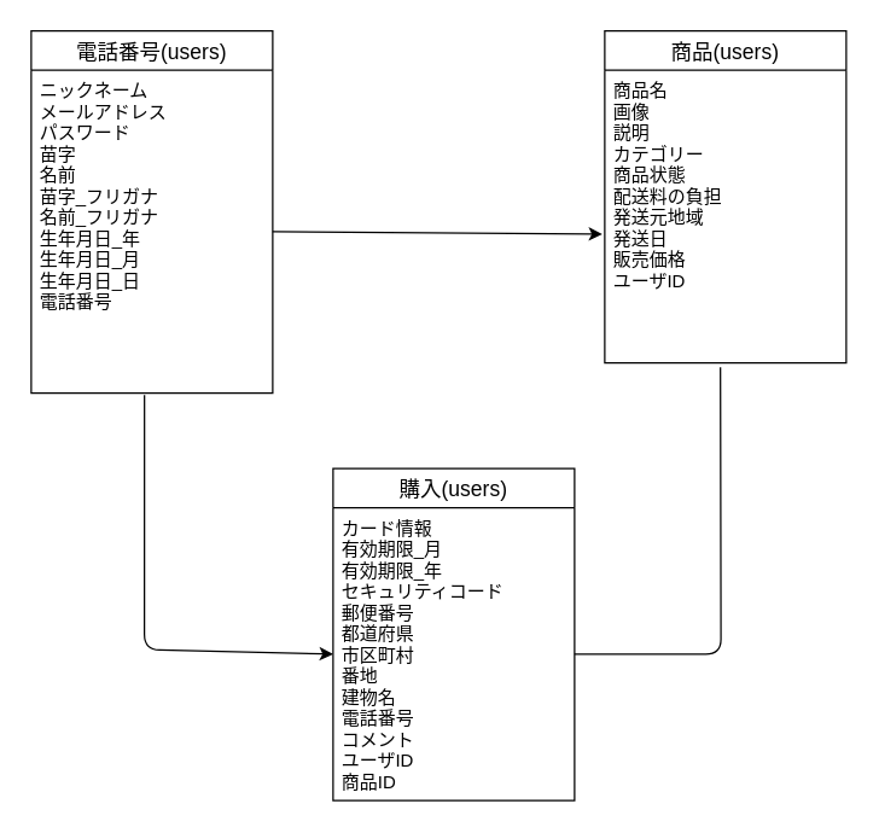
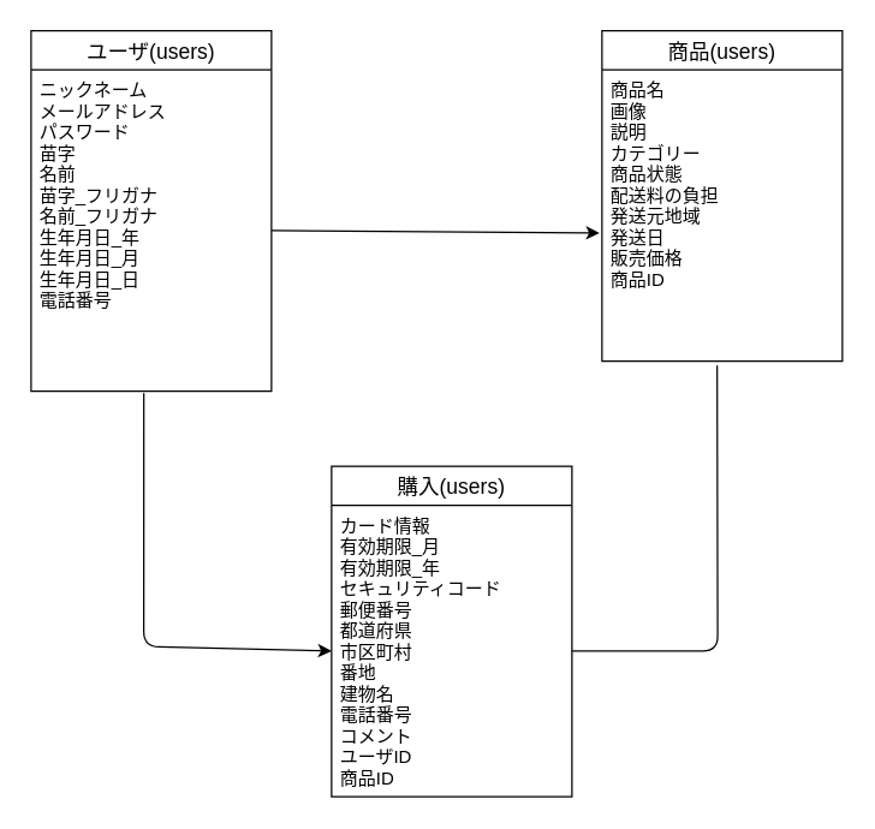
- <mxCell id="2" value="電話番号(users)" style="swimlane;fontStyle=0;childLayout=stackLayout;horizontal=1;startSize=26;horizontalStack=0;resizeParent=1;resizeParentMax=0;resizeLast=0;collapsible=1;marginBottom=0;align=center;fontSize=14;" vertex="1" parent="1"><mxGeometry x="20" y="20" width="160" height="240" as="geometry"><mxRectangle x="20" y="-270" width="50" height="26" as="alternateBounds" /></mxGeometry></mxCell>
+ <mxCell id="2" value="ユーザ(users)" style="swimlane;fontStyle=0;childLayout=stackLayout;horizontal=1;startSize=26;horizontalStack=0;resizeParent=1;resizeParentMax=0;resizeLast=0;collapsible=1;marginBottom=0;align=center;fontSize=14;" vertex="1" parent="1"><mxGeometry x="20" y="20" width="160" height="240" as="geometry"><mxRectangle x="20" y="-270" width="50" height="26" as="alternateBounds" /></mxGeometry></mxCell>
- <mxCell id="5" value="商品名&#10;画像&#10;説明&#10;カテゴリー&#10;商品状態&#10;配送料の負担&#10;発送元地域&#10;発送日&#10;販売価格&#10;ユーザID" style="text;strokeColor=none;fillColor=none;spacingLeft=4;spacingRight=4;overflow=hidden;rotatable=0;points=[[0,0.5],[1,0.5]];portConstraint=eastwest;fontSize=12;" vertex="1" parent="4"><mxGeometry y="26" width="160" height="194" as="geometry" /></mxCell>
+ <mxCell id="5" value="商品名&#10;画像&#10;説明&#10;カテゴリー&#10;商品状態&#10;配送料の負担&#10;発送元地域&#10;発送日&#10;販売価格&#10;商品ID" style="text;strokeColor=none;fillColor=none;spacingLeft=4;spacingRight=4;overflow=hidden;rotatable=0;points=[[0,0.5],[1,0.5]];portConstraint=eastwest;fontSize=12;" vertex="1" parent="4"><mxGeometry y="26" width="160" height="194" as="geometry" /></mxCell>
